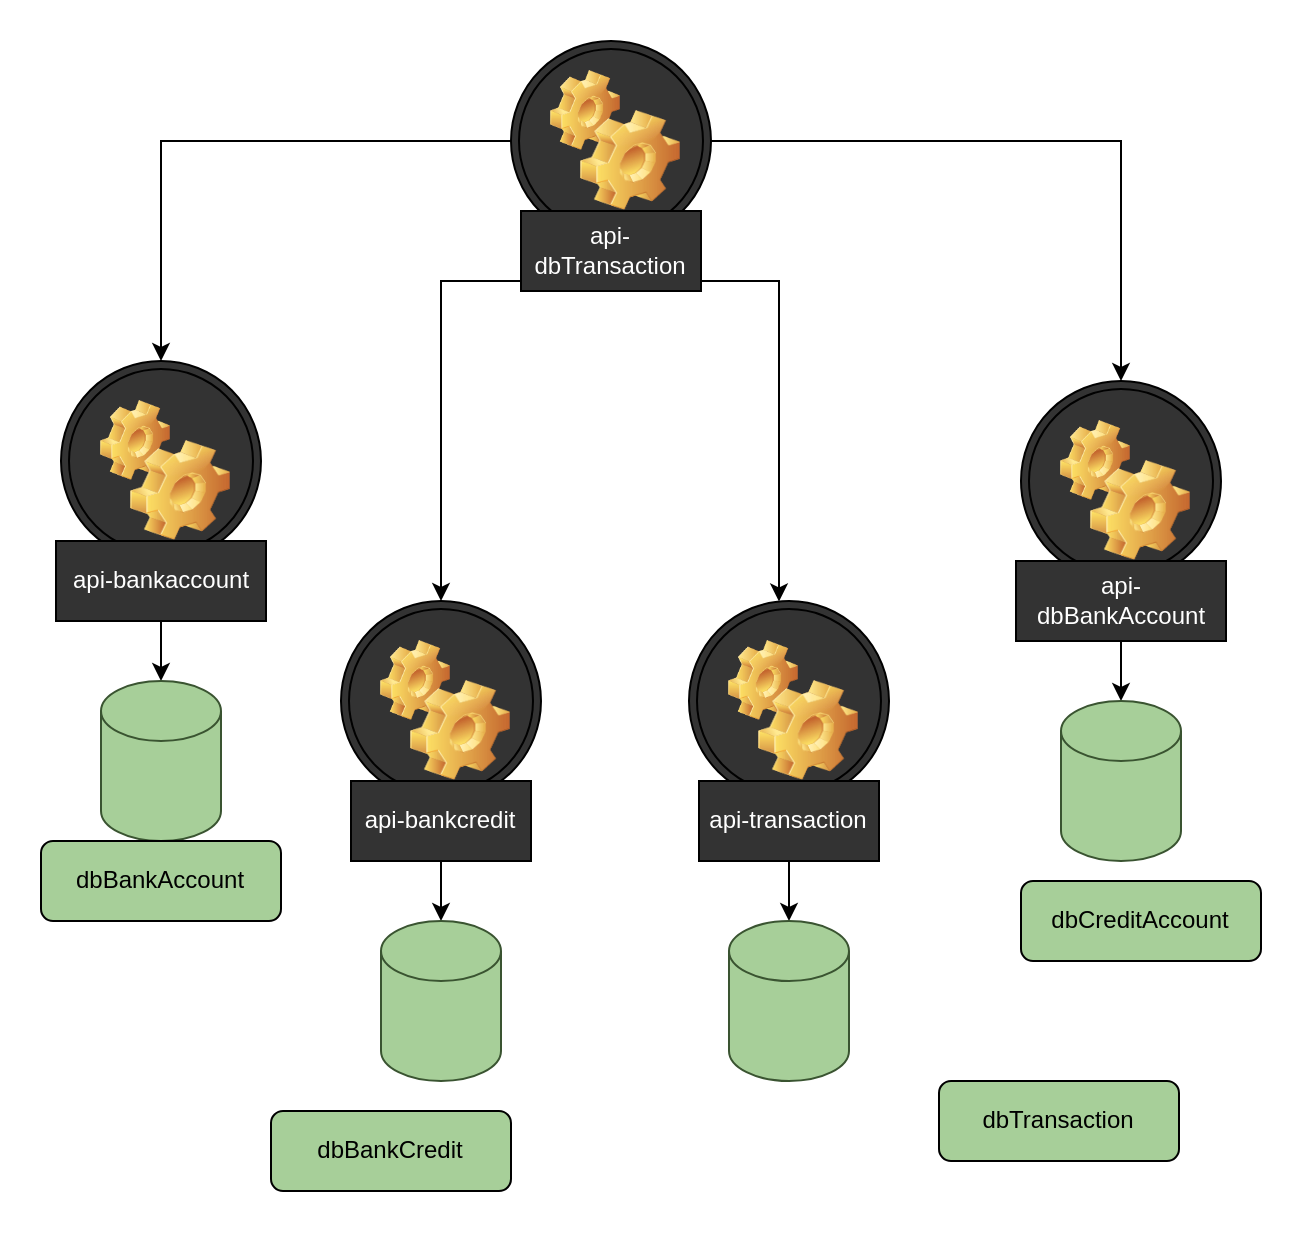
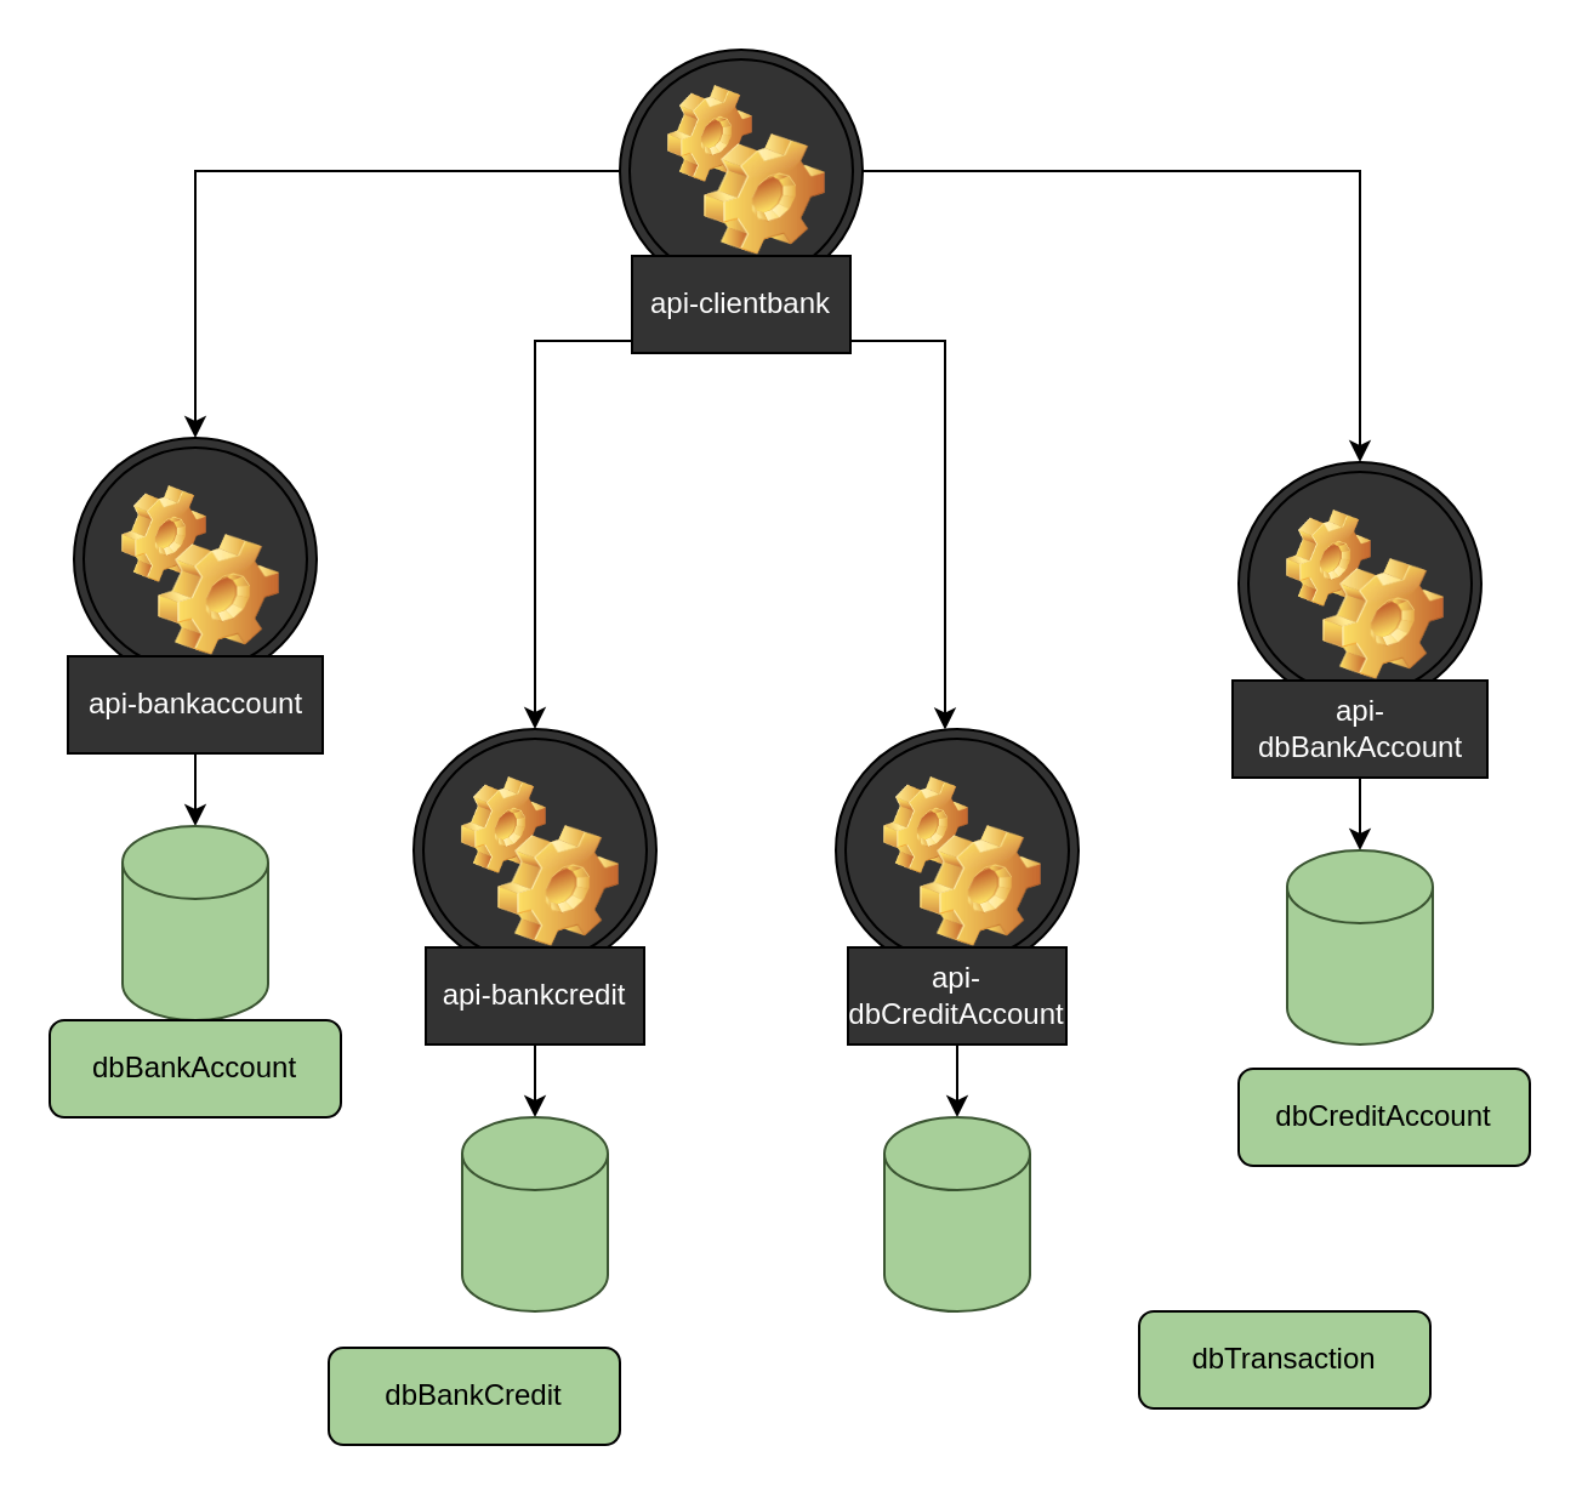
- <mxCell id="15" value="&lt;font color=&quot;#ffffff&quot;&gt;api-dbTransaction&lt;/font&gt;" style="html=1;whiteSpace=wrap;container=1;recursiveResize=0;collapsible=0;fillColor=#333333;" parent="1" vertex="1"><mxGeometry x="260" y="105" width="90" height="40" as="geometry" /></mxCell>
+ <mxCell id="15" value="&lt;font color=&quot;#ffffff&quot;&gt;api-clientbank&lt;/font&gt;" style="html=1;whiteSpace=wrap;container=1;recursiveResize=0;collapsible=0;fillColor=#333333;" parent="1" vertex="1"><mxGeometry x="260" y="105" width="90" height="40" as="geometry" /></mxCell>
- <mxCell id="29" value="&lt;font color=&quot;#ffffff&quot;&gt;api-transaction&lt;/font&gt;" style="html=1;whiteSpace=wrap;container=1;recursiveResize=0;collapsible=0;fillColor=#333333;" vertex="1" parent="1"><mxGeometry x="349" y="390" width="90" height="40" as="geometry" /></mxCell>
+ <mxCell id="29" value="&lt;font color=&quot;#ffffff&quot;&gt;api-dbCreditAccount&lt;/font&gt;" style="html=1;whiteSpace=wrap;container=1;recursiveResize=0;collapsible=0;fillColor=#333333;" vertex="1" parent="1"><mxGeometry x="349" y="390" width="90" height="40" as="geometry" /></mxCell>
